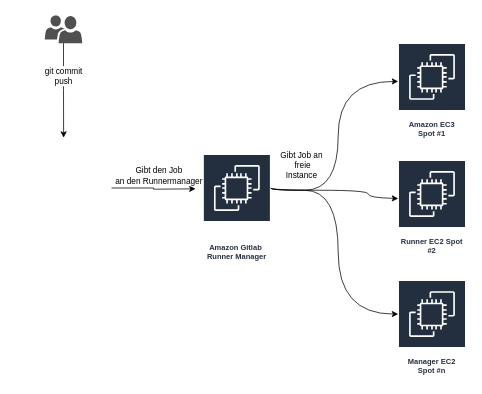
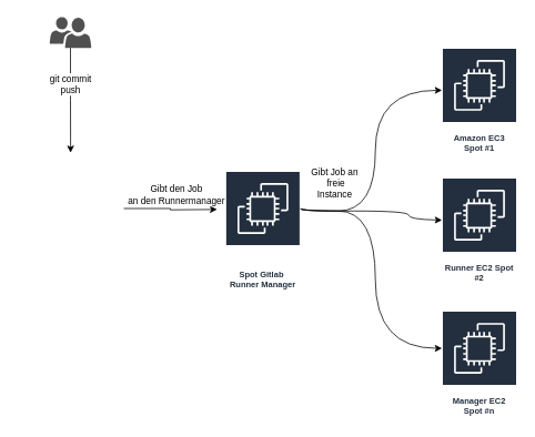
- <mxCell id="7" value="Amazon Gitlab&amp;nbsp; Runner Manager" style="sketch=0;outlineConnect=0;fontColor=#232F3E;gradientColor=none;strokeColor=#ffffff;fillColor=#232F3E;dashed=0;verticalLabelPosition=middle;verticalAlign=bottom;align=center;html=1;whiteSpace=wrap;fontSize=10;fontStyle=1;spacing=3;shape=mxgraph.aws4.productIcon;prIcon=mxgraph.aws4.ec2;" vertex="1" parent="1"><mxGeometry x="270" y="205" width="90" height="146" as="geometry" /></mxCell>
+ <mxCell id="7" value="Spot Gitlab&amp;nbsp; Runner Manager" style="sketch=0;outlineConnect=0;fontColor=#232F3E;gradientColor=none;strokeColor=#ffffff;fillColor=#232F3E;dashed=0;verticalLabelPosition=middle;verticalAlign=bottom;align=center;html=1;whiteSpace=wrap;fontSize=10;fontStyle=1;spacing=3;shape=mxgraph.aws4.productIcon;prIcon=mxgraph.aws4.ec2;" vertex="1" parent="1"><mxGeometry x="270" y="205" width="90" height="146" as="geometry" /></mxCell>
